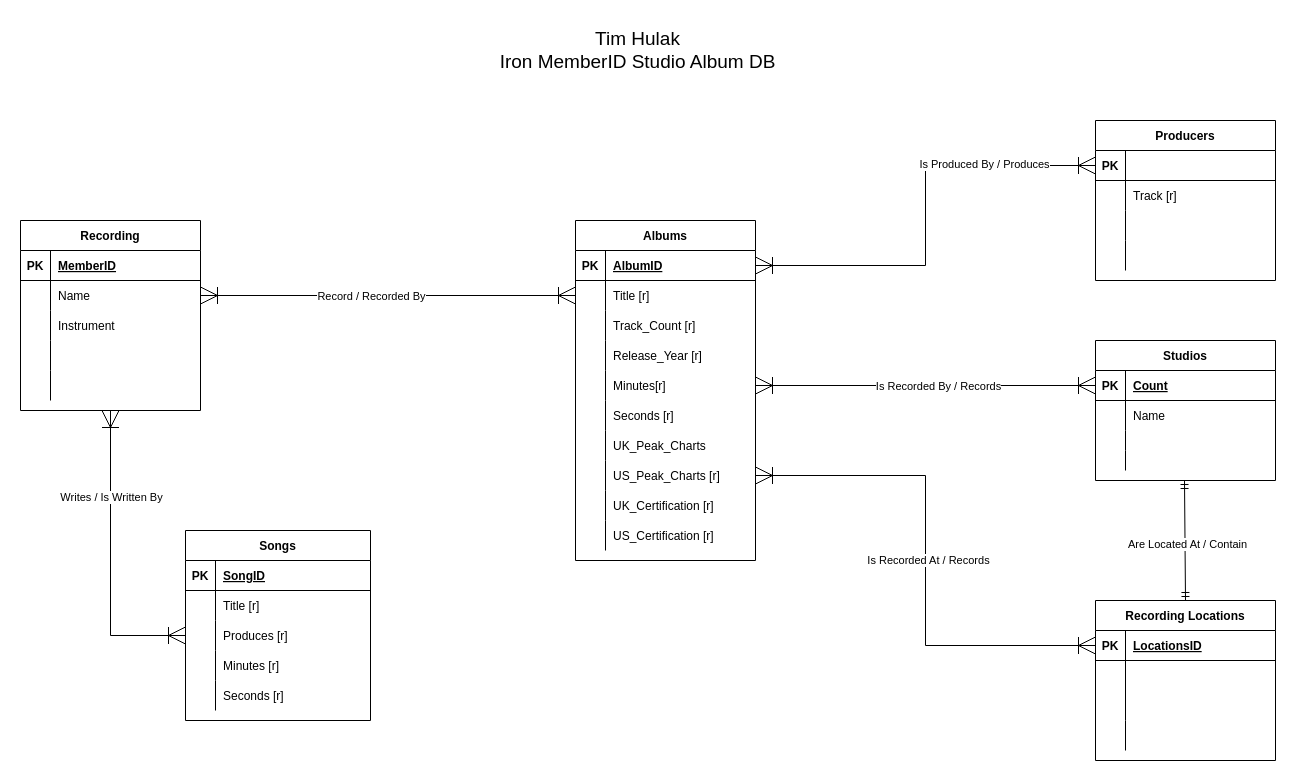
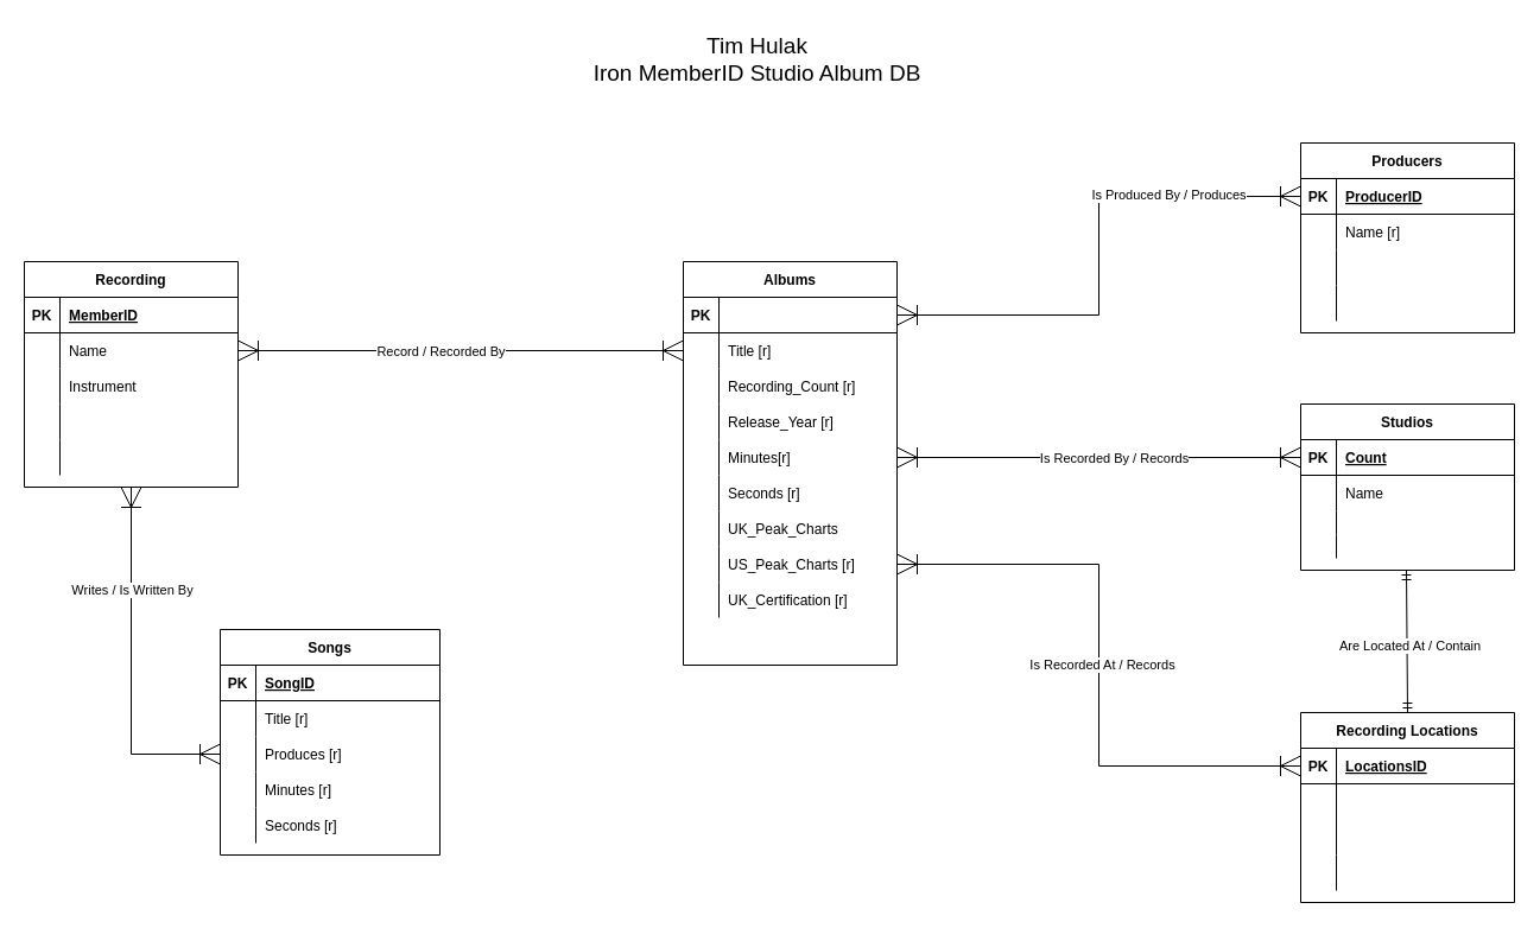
+ <mxCell id="32" value="ProducerID" style="shape=partialRectangle;connectable=0;fillColor=none;top=0;left=0;bottom=0;right=0;align=left;spacingLeft=6;fontStyle=5;overflow=hidden;" parent="30" vertex="1"><mxGeometry x="30" width="150" height="30" as="geometry" /></mxCell>
- <mxCell id="35" value="Track [r]" style="shape=partialRectangle;connectable=0;fillColor=none;top=0;left=0;bottom=0;right=0;align=left;spacingLeft=6;overflow=hidden;" parent="33" vertex="1"><mxGeometry x="30" width="150" height="30" as="geometry" /></mxCell>
+ <mxCell id="35" value="Name [r]" style="shape=partialRectangle;connectable=0;fillColor=none;top=0;left=0;bottom=0;right=0;align=left;spacingLeft=6;overflow=hidden;" parent="33" vertex="1"><mxGeometry x="30" width="150" height="30" as="geometry" /></mxCell>
- <mxCell id="45" value="AlbumID" style="shape=partialRectangle;connectable=0;fillColor=none;top=0;left=0;bottom=0;right=0;align=left;spacingLeft=6;fontStyle=5;overflow=hidden;" parent="43" vertex="1"><mxGeometry x="30" width="150" height="30" as="geometry" /></mxCell>
- <mxCell id="51" value="Track_Count [r]" style="shape=partialRectangle;connectable=0;fillColor=none;top=0;left=0;bottom=0;right=0;align=left;spacingLeft=6;overflow=hidden;" parent="49" vertex="1"><mxGeometry x="30" width="150" height="30" as="geometry" /></mxCell>
+ <mxCell id="51" value="Recording_Count [r]" style="shape=partialRectangle;connectable=0;fillColor=none;top=0;left=0;bottom=0;right=0;align=left;spacingLeft=6;overflow=hidden;" parent="49" vertex="1"><mxGeometry x="30" width="150" height="30" as="geometry" /></mxCell>
- <mxCell id="72" value="US_Certification [r]" style="shape=partialRectangle;connectable=0;fillColor=none;top=0;left=0;bottom=0;right=0;align=left;spacingLeft=6;overflow=hidden;" parent="70" vertex="1"><mxGeometry x="30" width="150" height="30" as="geometry" /></mxCell>
